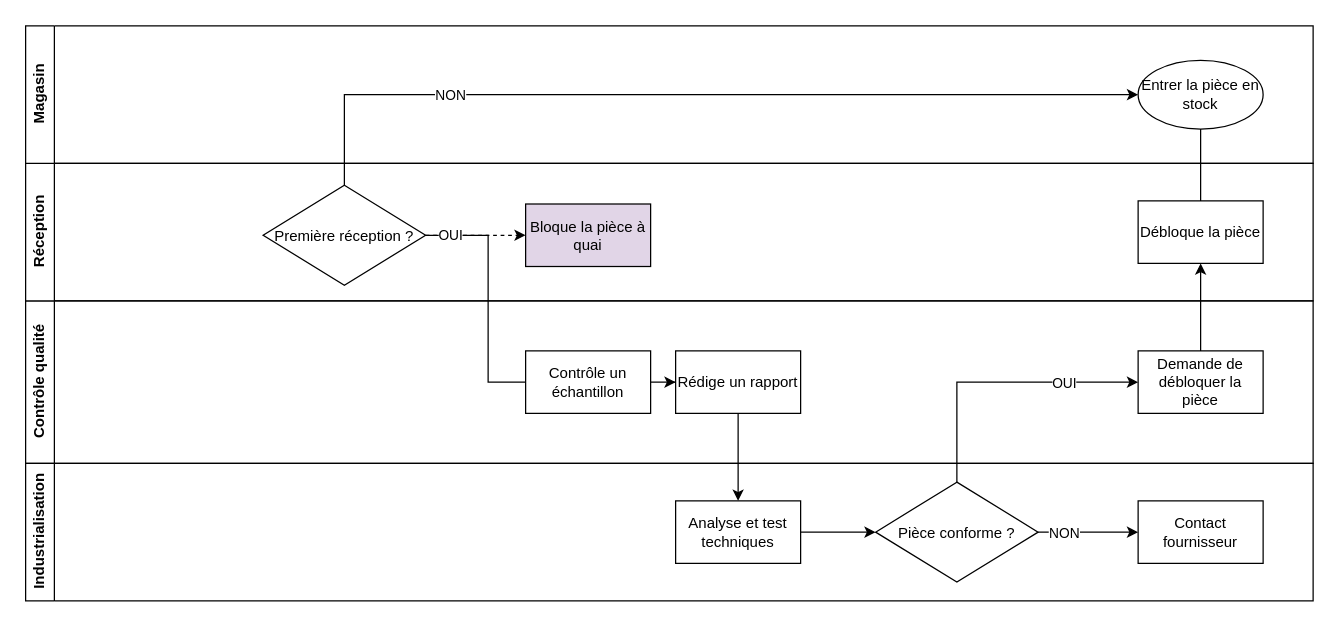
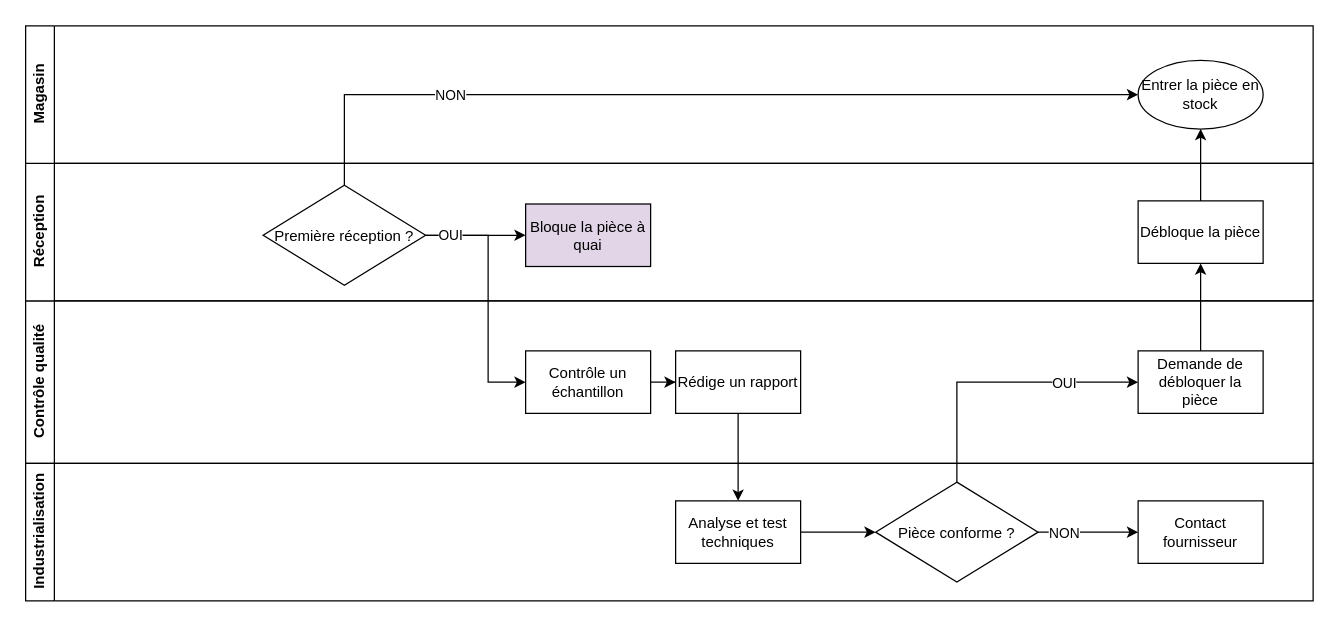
- <mxCell id="19" style="edgeStyle=orthogonalEdgeStyle;rounded=0;orthogonalLoop=1;jettySize=auto;html=1;entryX=0.5;entryY=1;entryDx=0;entryDy=0;endArrow=none;" parent="7" source="11" target="12" edge="1"><mxGeometry relative="1" as="geometry" /></mxCell>
+ <mxCell id="19" style="edgeStyle=orthogonalEdgeStyle;rounded=0;orthogonalLoop=1;jettySize=auto;html=1;entryX=0.5;entryY=1;entryDx=0;entryDy=0;" parent="7" source="11" target="12" edge="1"><mxGeometry relative="1" as="geometry" /></mxCell>
- <mxCell id="4" style="edgeStyle=orthogonalEdgeStyle;rounded=0;orthogonalLoop=1;jettySize=auto;html=1;entryX=0;entryY=0.5;entryDx=0;entryDy=0;dashed=1;" parent="3" source="5" target="6" edge="1"><mxGeometry relative="1" as="geometry" /></mxCell>
+ <mxCell id="4" style="edgeStyle=orthogonalEdgeStyle;rounded=0;orthogonalLoop=1;jettySize=auto;html=1;entryX=0;entryY=0.5;entryDx=0;entryDy=0;" parent="3" source="5" target="6" edge="1"><mxGeometry relative="1" as="geometry" /></mxCell>
- <mxCell id="28" style="edgeStyle=orthogonalEdgeStyle;rounded=0;orthogonalLoop=1;jettySize=auto;html=1;entryX=0;entryY=0.5;entryDx=0;entryDy=0;endArrow=none;" parent="1" source="5" target="20" edge="1"><mxGeometry relative="1" as="geometry"><mxPoint x="370" y="290" as="targetPoint" /><Array as="points"><mxPoint x="390" y="188" /><mxPoint x="390" y="305" /></Array></mxGeometry></mxCell>
+ <mxCell id="28" style="edgeStyle=orthogonalEdgeStyle;rounded=0;orthogonalLoop=1;jettySize=auto;html=1;entryX=0;entryY=0.5;entryDx=0;entryDy=0;" parent="1" source="5" target="20" edge="1"><mxGeometry relative="1" as="geometry"><mxPoint x="370" y="290" as="targetPoint" /><Array as="points"><mxPoint x="390" y="188" /><mxPoint x="390" y="305" /></Array></mxGeometry></mxCell>
